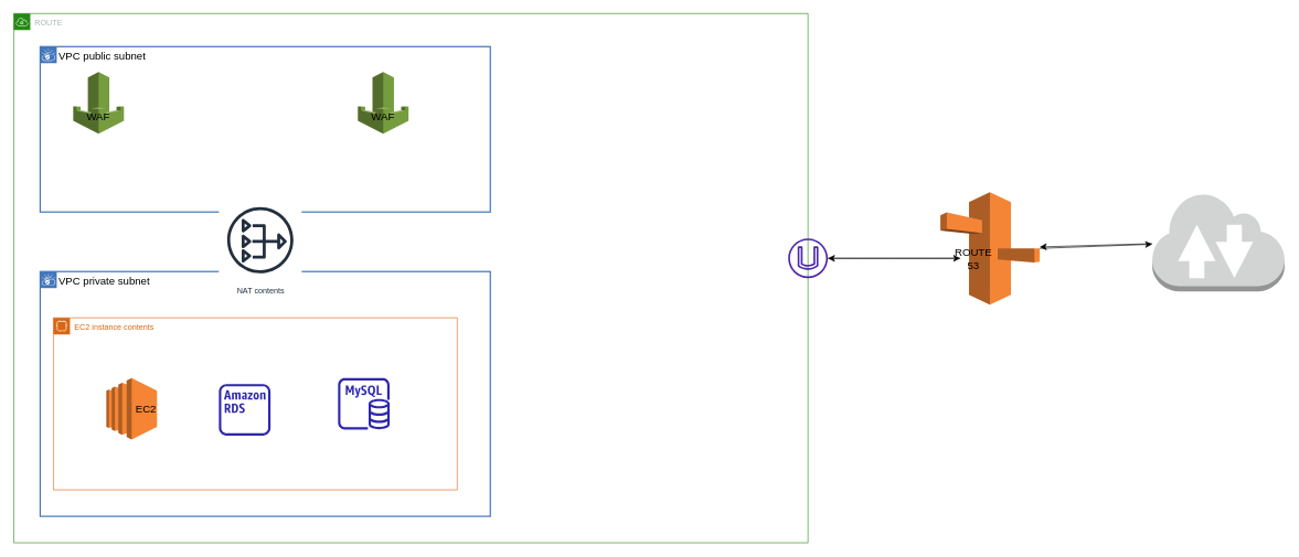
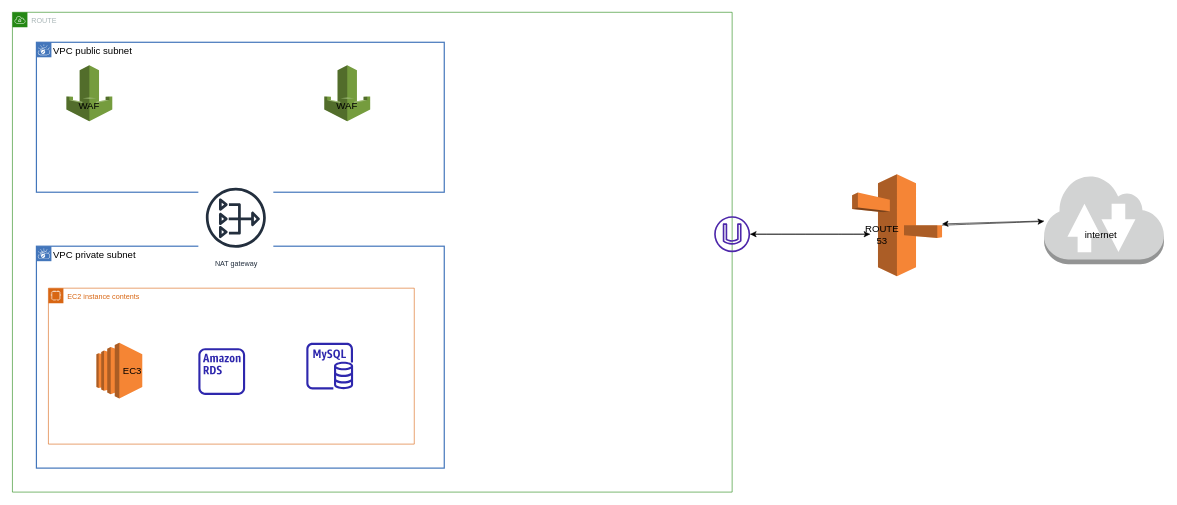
+ <mxCell id="24" value="internet&lt;br&gt;" style="text;strokeColor=none;fillColor=none;html=1;align=center;verticalAlign=middle;whiteSpace=wrap;rounded=0;fontSize=16;" vertex="1" parent="1"><mxGeometry x="1780" y="350" width="110" height="80" as="geometry" /></mxCell>
- <mxCell id="14" value="NAT contents" style="sketch=0;outlineConnect=0;fontColor=#232F3E;gradientColor=none;strokeColor=#232F3E;fillColor=#ffffff;dashed=0;verticalLabelPosition=bottom;verticalAlign=top;align=center;html=1;fontSize=12;fontStyle=0;aspect=fixed;shape=mxgraph.aws4.resourceIcon;resIcon=mxgraph.aws4.nat_gateway;rounded=1;" vertex="1" parent="2"><mxGeometry x="310" y="280" width="125" height="125" as="geometry" /></mxCell>
+ <mxCell id="14" value="NAT gateway" style="sketch=0;outlineConnect=0;fontColor=#232F3E;gradientColor=none;strokeColor=#232F3E;fillColor=#ffffff;dashed=0;verticalLabelPosition=bottom;verticalAlign=top;align=center;html=1;fontSize=12;fontStyle=0;aspect=fixed;shape=mxgraph.aws4.resourceIcon;resIcon=mxgraph.aws4.nat_gateway;rounded=1;" vertex="1" parent="2"><mxGeometry x="310" y="280" width="125" height="125" as="geometry" /></mxCell>
- <mxCell id="8" value="EC2" style="text;strokeColor=none;fillColor=none;html=1;align=center;verticalAlign=middle;whiteSpace=wrap;rounded=0;fontSize=16;" vertex="1" parent="3"><mxGeometry x="130" y="192.5" width="60" height="30" as="geometry" /></mxCell>
+ <mxCell id="8" value="EC3" style="text;strokeColor=none;fillColor=none;html=1;align=center;verticalAlign=middle;whiteSpace=wrap;rounded=0;fontSize=16;" vertex="1" parent="3"><mxGeometry x="130" y="192.5" width="60" height="30" as="geometry" /></mxCell>
